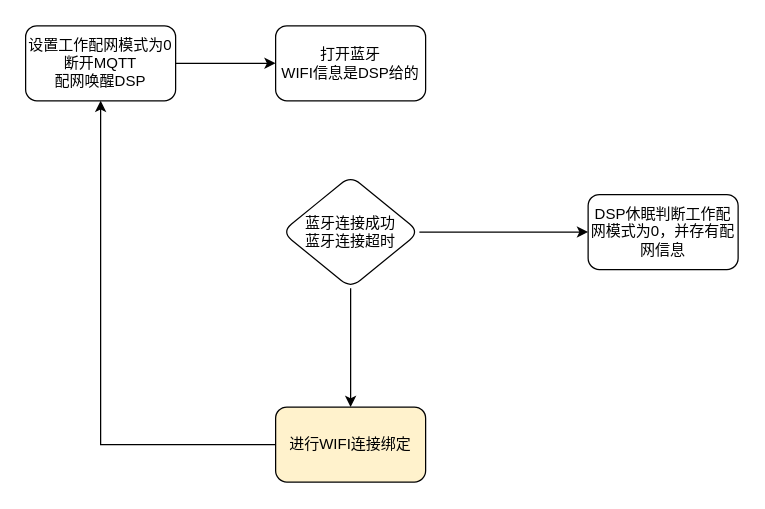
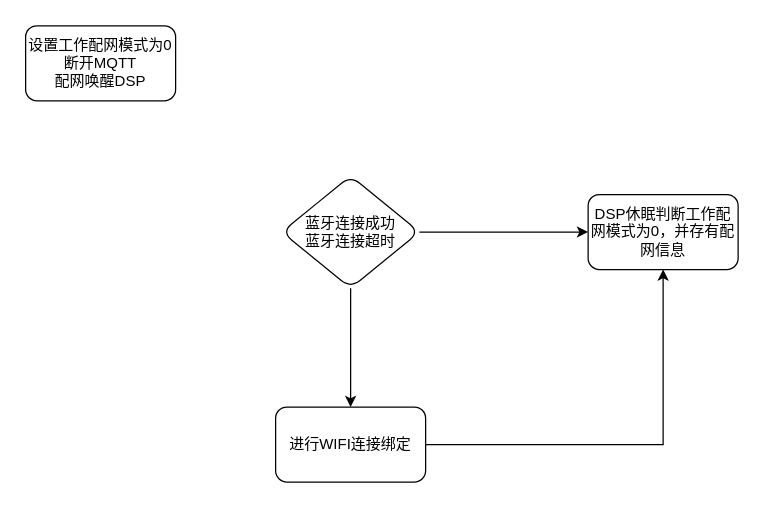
- <mxCell id="2" value="" style="edgeStyle=orthogonalEdgeStyle;rounded=0;orthogonalLoop=1;jettySize=auto;html=1;" edge="1" parent="1" source="3" target="4"><mxGeometry relative="1" as="geometry" /></mxCell>
- <mxCell id="4" value="打开蓝牙&lt;br&gt;WIFI信息是DSP给的" style="rounded=1;whiteSpace=wrap;html=1;" vertex="1" parent="1"><mxGeometry x="220" y="20" width="120" height="60" as="geometry" /></mxCell>
- <mxCell id="9" style="edgeStyle=orthogonalEdgeStyle;rounded=0;orthogonalLoop=1;jettySize=auto;html=1;" edge="1" parent="1" source="10" target="3"><mxGeometry relative="1" as="geometry" /></mxCell>
+ <mxCell id="9" style="edgeStyle=orthogonalEdgeStyle;rounded=0;orthogonalLoop=1;jettySize=auto;html=1;entryX=0.5;entryY=1;entryDx=0;entryDy=0;" edge="1" parent="1" source="10" target="8"><mxGeometry relative="1" as="geometry" /></mxCell>
- <mxCell id="10" value="进行WIFI连接绑定" style="rounded=1;whiteSpace=wrap;html=1;fillColor=#fff2cc;" vertex="1" parent="1"><mxGeometry x="220" y="325" width="120" height="60" as="geometry" /></mxCell>
+ <mxCell id="10" value="进行WIFI连接绑定" style="rounded=1;whiteSpace=wrap;html=1;" vertex="1" parent="1"><mxGeometry x="220" y="325" width="120" height="60" as="geometry" /></mxCell>
